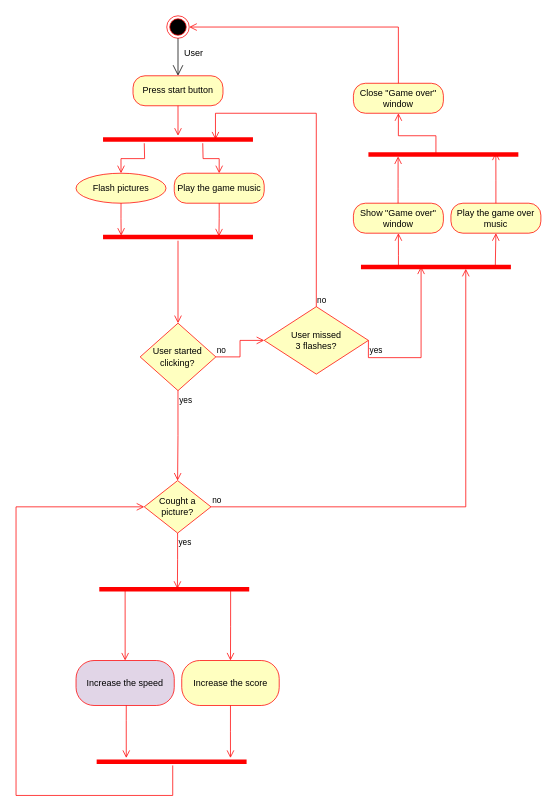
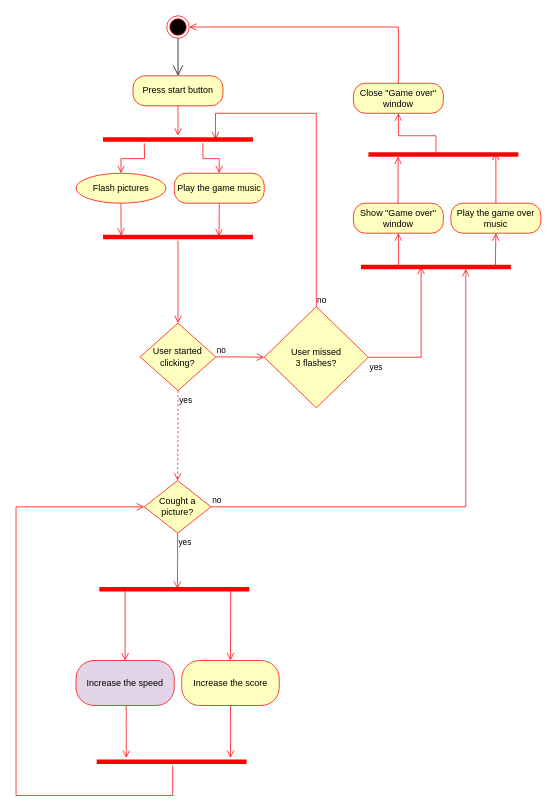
- <mxCell id="6" value="User" style="text;html=1;strokeColor=none;fillColor=none;align=center;verticalAlign=middle;whiteSpace=wrap;rounded=0;" vertex="1" parent="1"><mxGeometry x="237.94" y="60" width="40" height="20" as="geometry" /></mxCell>
- <mxCell id="35" value="User missed&lt;br&gt;3 flashes?" style="rhombus;whiteSpace=wrap;html=1;fillColor=#ffffc0;strokeColor=#ff0000;" vertex="1" parent="1"><mxGeometry x="351.94" y="408" width="139" height="90" as="geometry" /></mxCell>
+ <mxCell id="35" value="User missed&lt;br&gt;3 flashes?" style="rhombus;whiteSpace=wrap;html=1;fillColor=#ffffc0;strokeColor=#ff0000;" vertex="1" parent="1"><mxGeometry x="351.94" y="408" width="139" height="135" as="geometry" /></mxCell>
- <mxCell id="9" value="yes" style="edgeStyle=orthogonalEdgeStyle;html=1;align=left;verticalAlign=top;endArrow=open;endSize=8;strokeColor=#ff0000;rounded=0;" edge="1" source="7" parent="1" target="23"><mxGeometry x="-1" relative="1" as="geometry"><mxPoint x="236.44" y="430" as="targetPoint" /></mxGeometry></mxCell>
+ <mxCell id="9" value="yes" style="edgeStyle=orthogonalEdgeStyle;html=1;align=left;verticalAlign=top;endArrow=open;endSize=8;strokeColor=#ff0000;rounded=0;dashed=1;" edge="1" source="7" parent="1" target="23"><mxGeometry x="-1" relative="1" as="geometry"><mxPoint x="236.44" y="430" as="targetPoint" /></mxGeometry></mxCell>
